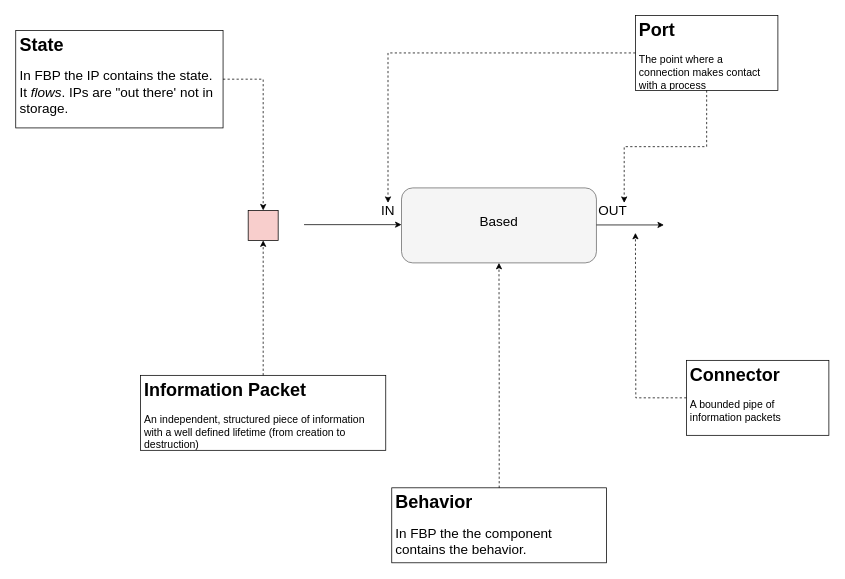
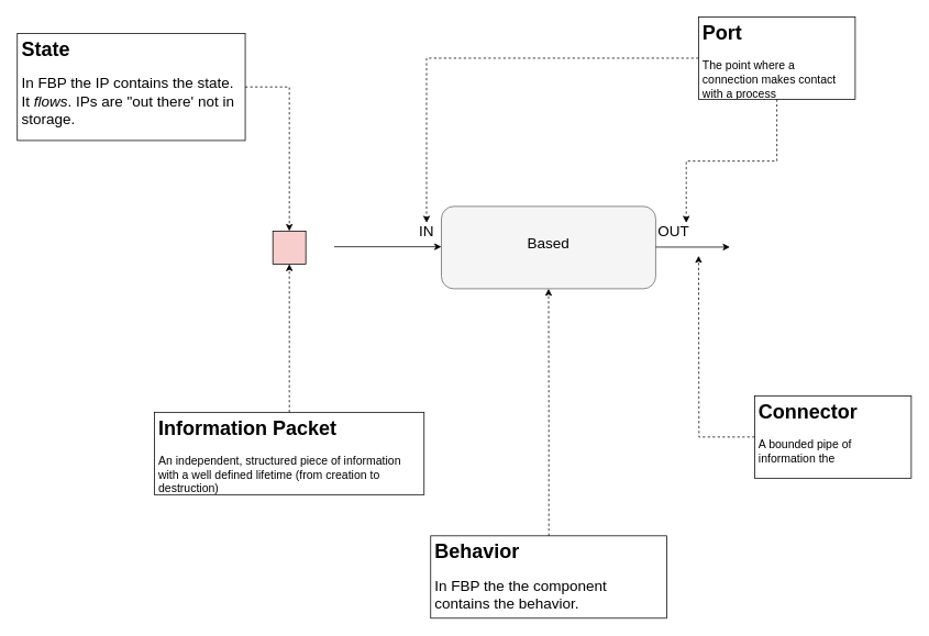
- <mxCell id="10" value="&lt;h1&gt;Connector&lt;/h1&gt;&lt;p&gt;&lt;font style=&quot;font-size: 14px&quot;&gt;A bounded pipe of information packets&lt;/font&gt;&lt;/p&gt;" style="text;html=1;strokeColor=default;fillColor=none;spacing=5;spacingTop=-20;whiteSpace=wrap;overflow=hidden;rounded=0;" vertex="1" parent="1"><mxGeometry x="915" y="480" width="190" height="100" as="geometry" /></mxCell>
+ <mxCell id="10" value="&lt;h1&gt;Connector&lt;/h1&gt;&lt;p&gt;&lt;font style=&quot;font-size: 14px&quot;&gt;A bounded pipe of information the&lt;/font&gt;&lt;/p&gt;" style="text;html=1;strokeColor=default;fillColor=none;spacing=5;spacingTop=-20;whiteSpace=wrap;overflow=hidden;rounded=0;" vertex="1" parent="1"><mxGeometry x="915" y="480" width="190" height="100" as="geometry" /></mxCell>
